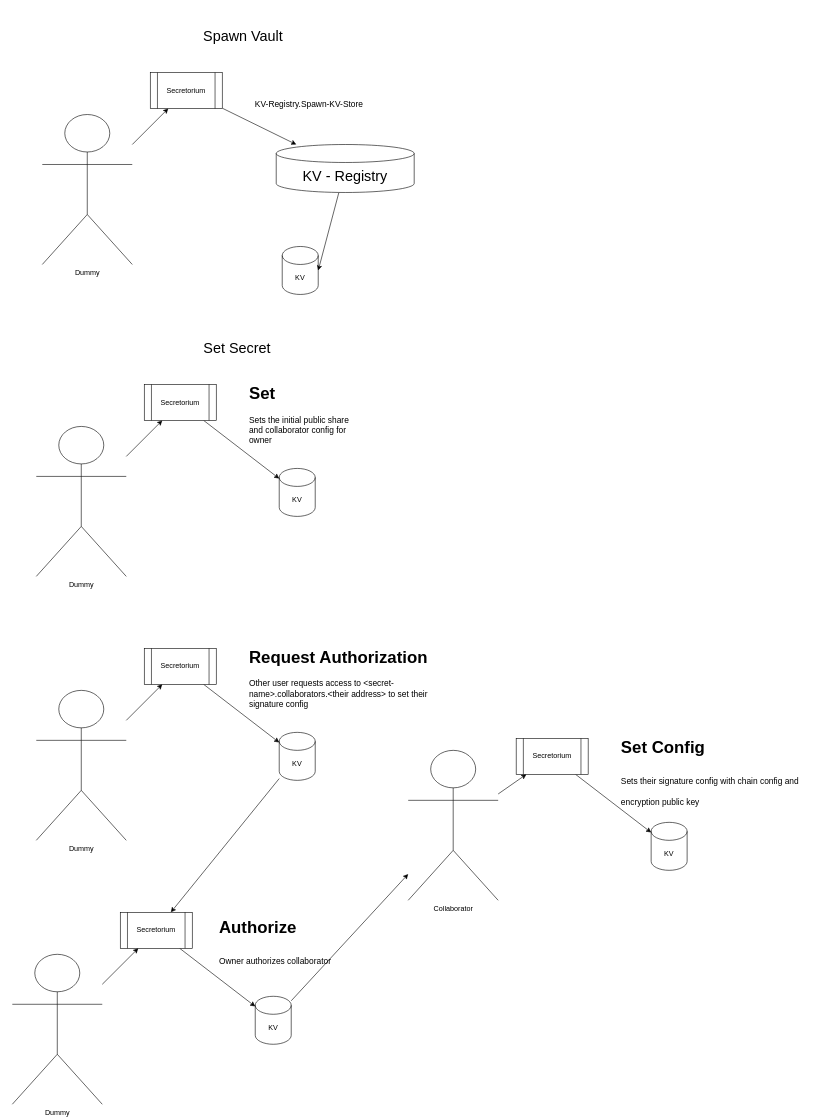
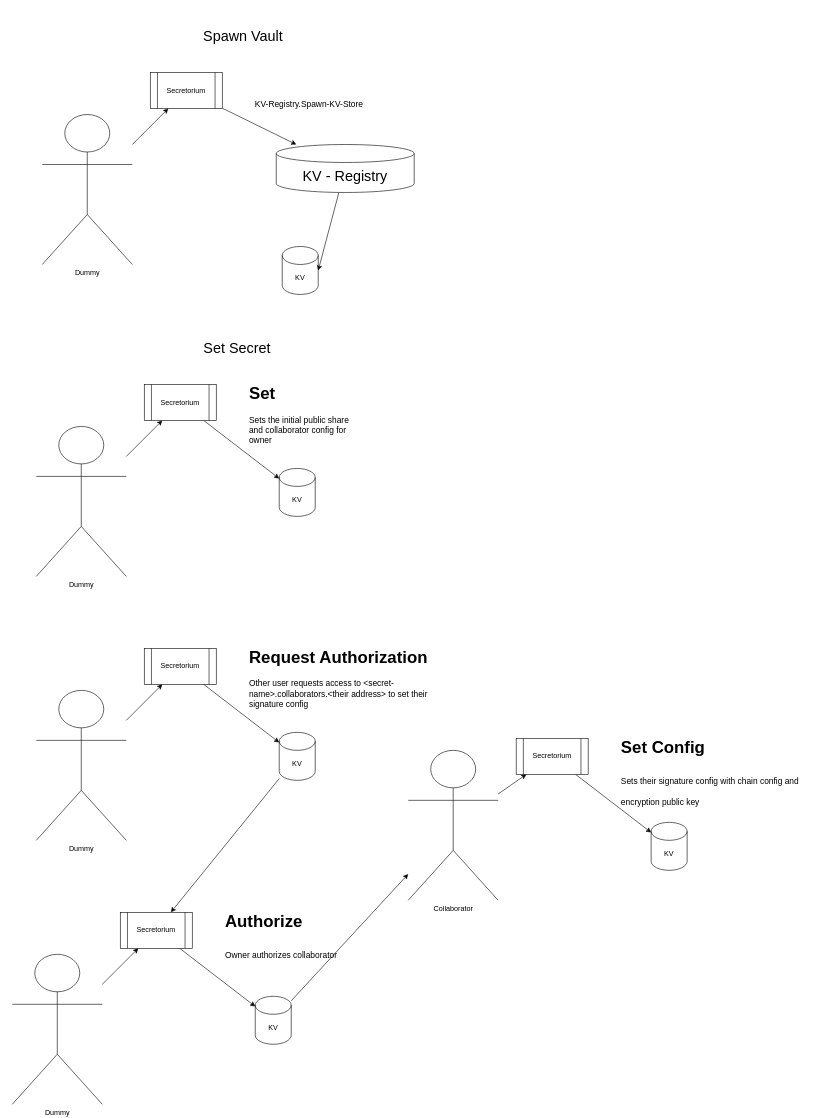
- <mxCell id="31" value="&lt;h1&gt;&lt;span style=&quot;background-color: initial;&quot;&gt;Authorize&lt;/span&gt;&lt;/h1&gt;&lt;h1&gt;&lt;span style=&quot;background-color: initial; font-size: 14px; font-weight: normal;&quot;&gt;Owner authorizes collaborator&lt;/span&gt;&lt;br&gt;&lt;/h1&gt;" style="text;html=1;strokeColor=none;fillColor=none;spacing=5;spacingTop=-20;whiteSpace=wrap;overflow=hidden;rounded=0;fontSize=14;" vertex="1" parent="1"><mxGeometry x="360" y="1520" width="310" height="120" as="geometry" /></mxCell>
+ <mxCell id="31" value="&lt;h1&gt;&lt;span style=&quot;background-color: initial;&quot;&gt;Authorize&lt;/span&gt;&lt;/h1&gt;&lt;h1&gt;&lt;span style=&quot;background-color: initial; font-size: 14px; font-weight: normal;&quot;&gt;Owner authorizes collaborator&lt;/span&gt;&lt;br&gt;&lt;/h1&gt;" style="text;html=1;strokeColor=none;fillColor=none;spacing=5;spacingTop=-20;whiteSpace=wrap;overflow=hidden;rounded=0;fontSize=14;" vertex="1" parent="1"><mxGeometry x="370" y="1510" width="310" height="120" as="geometry" /></mxCell>
